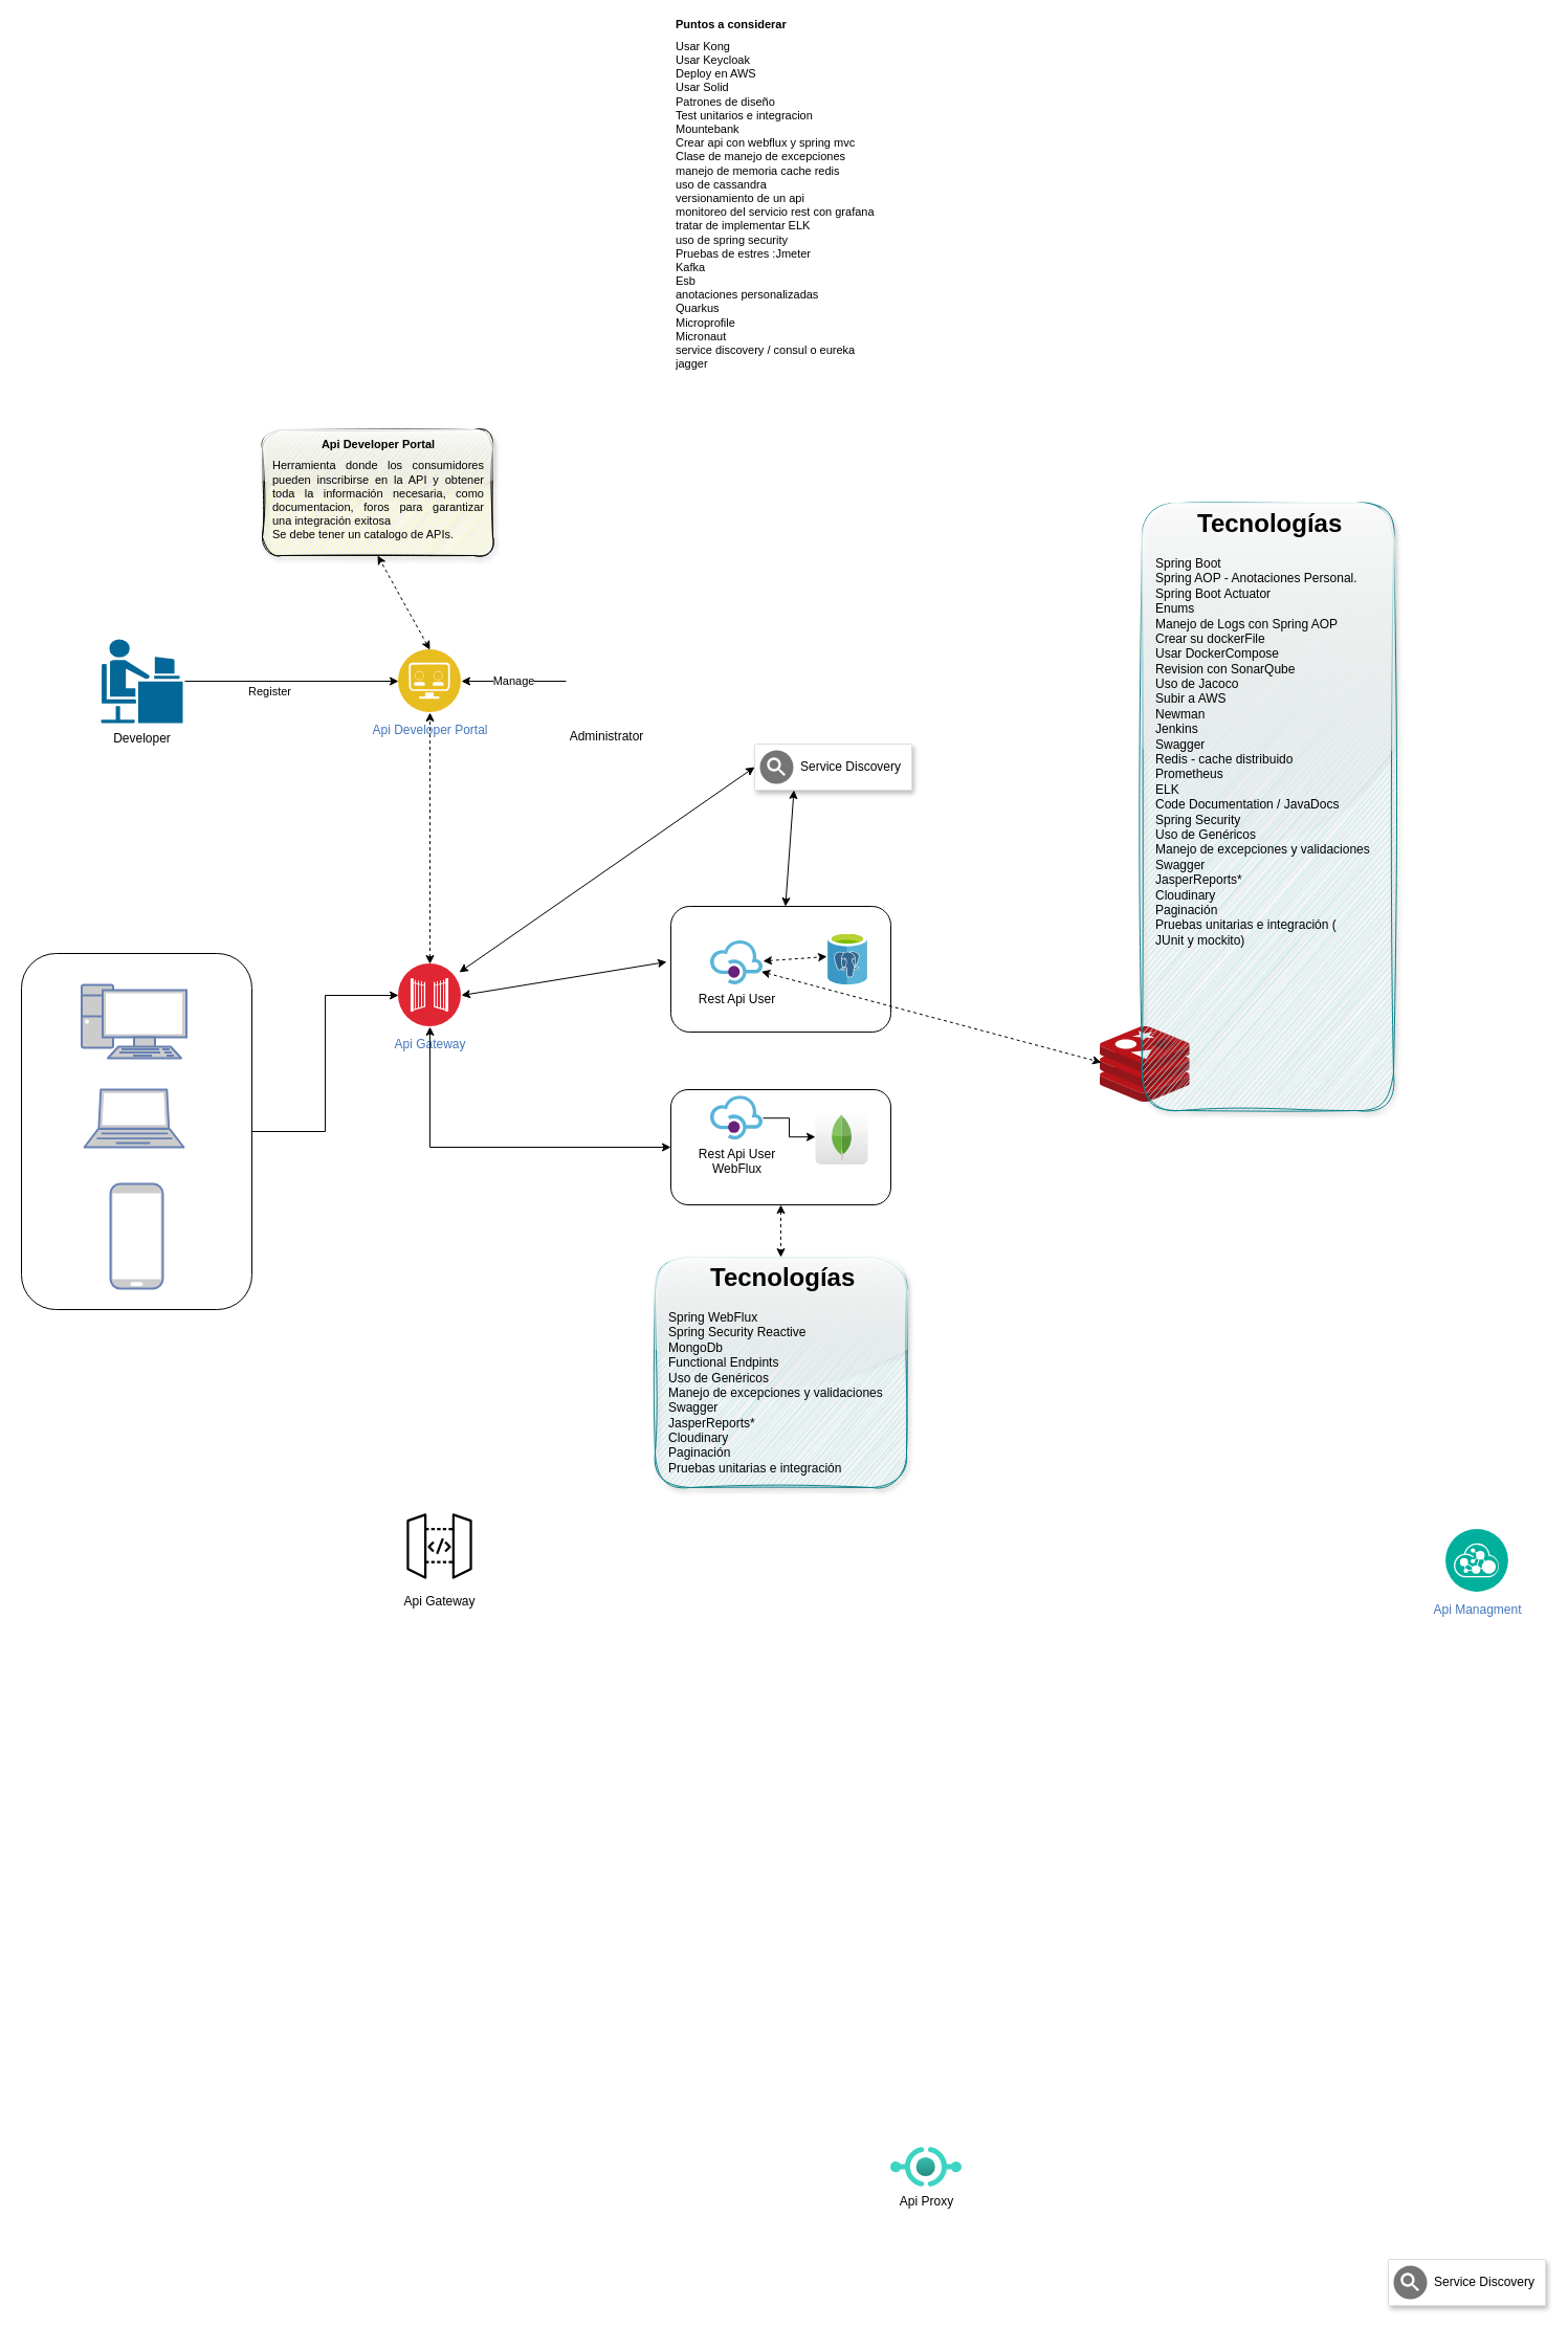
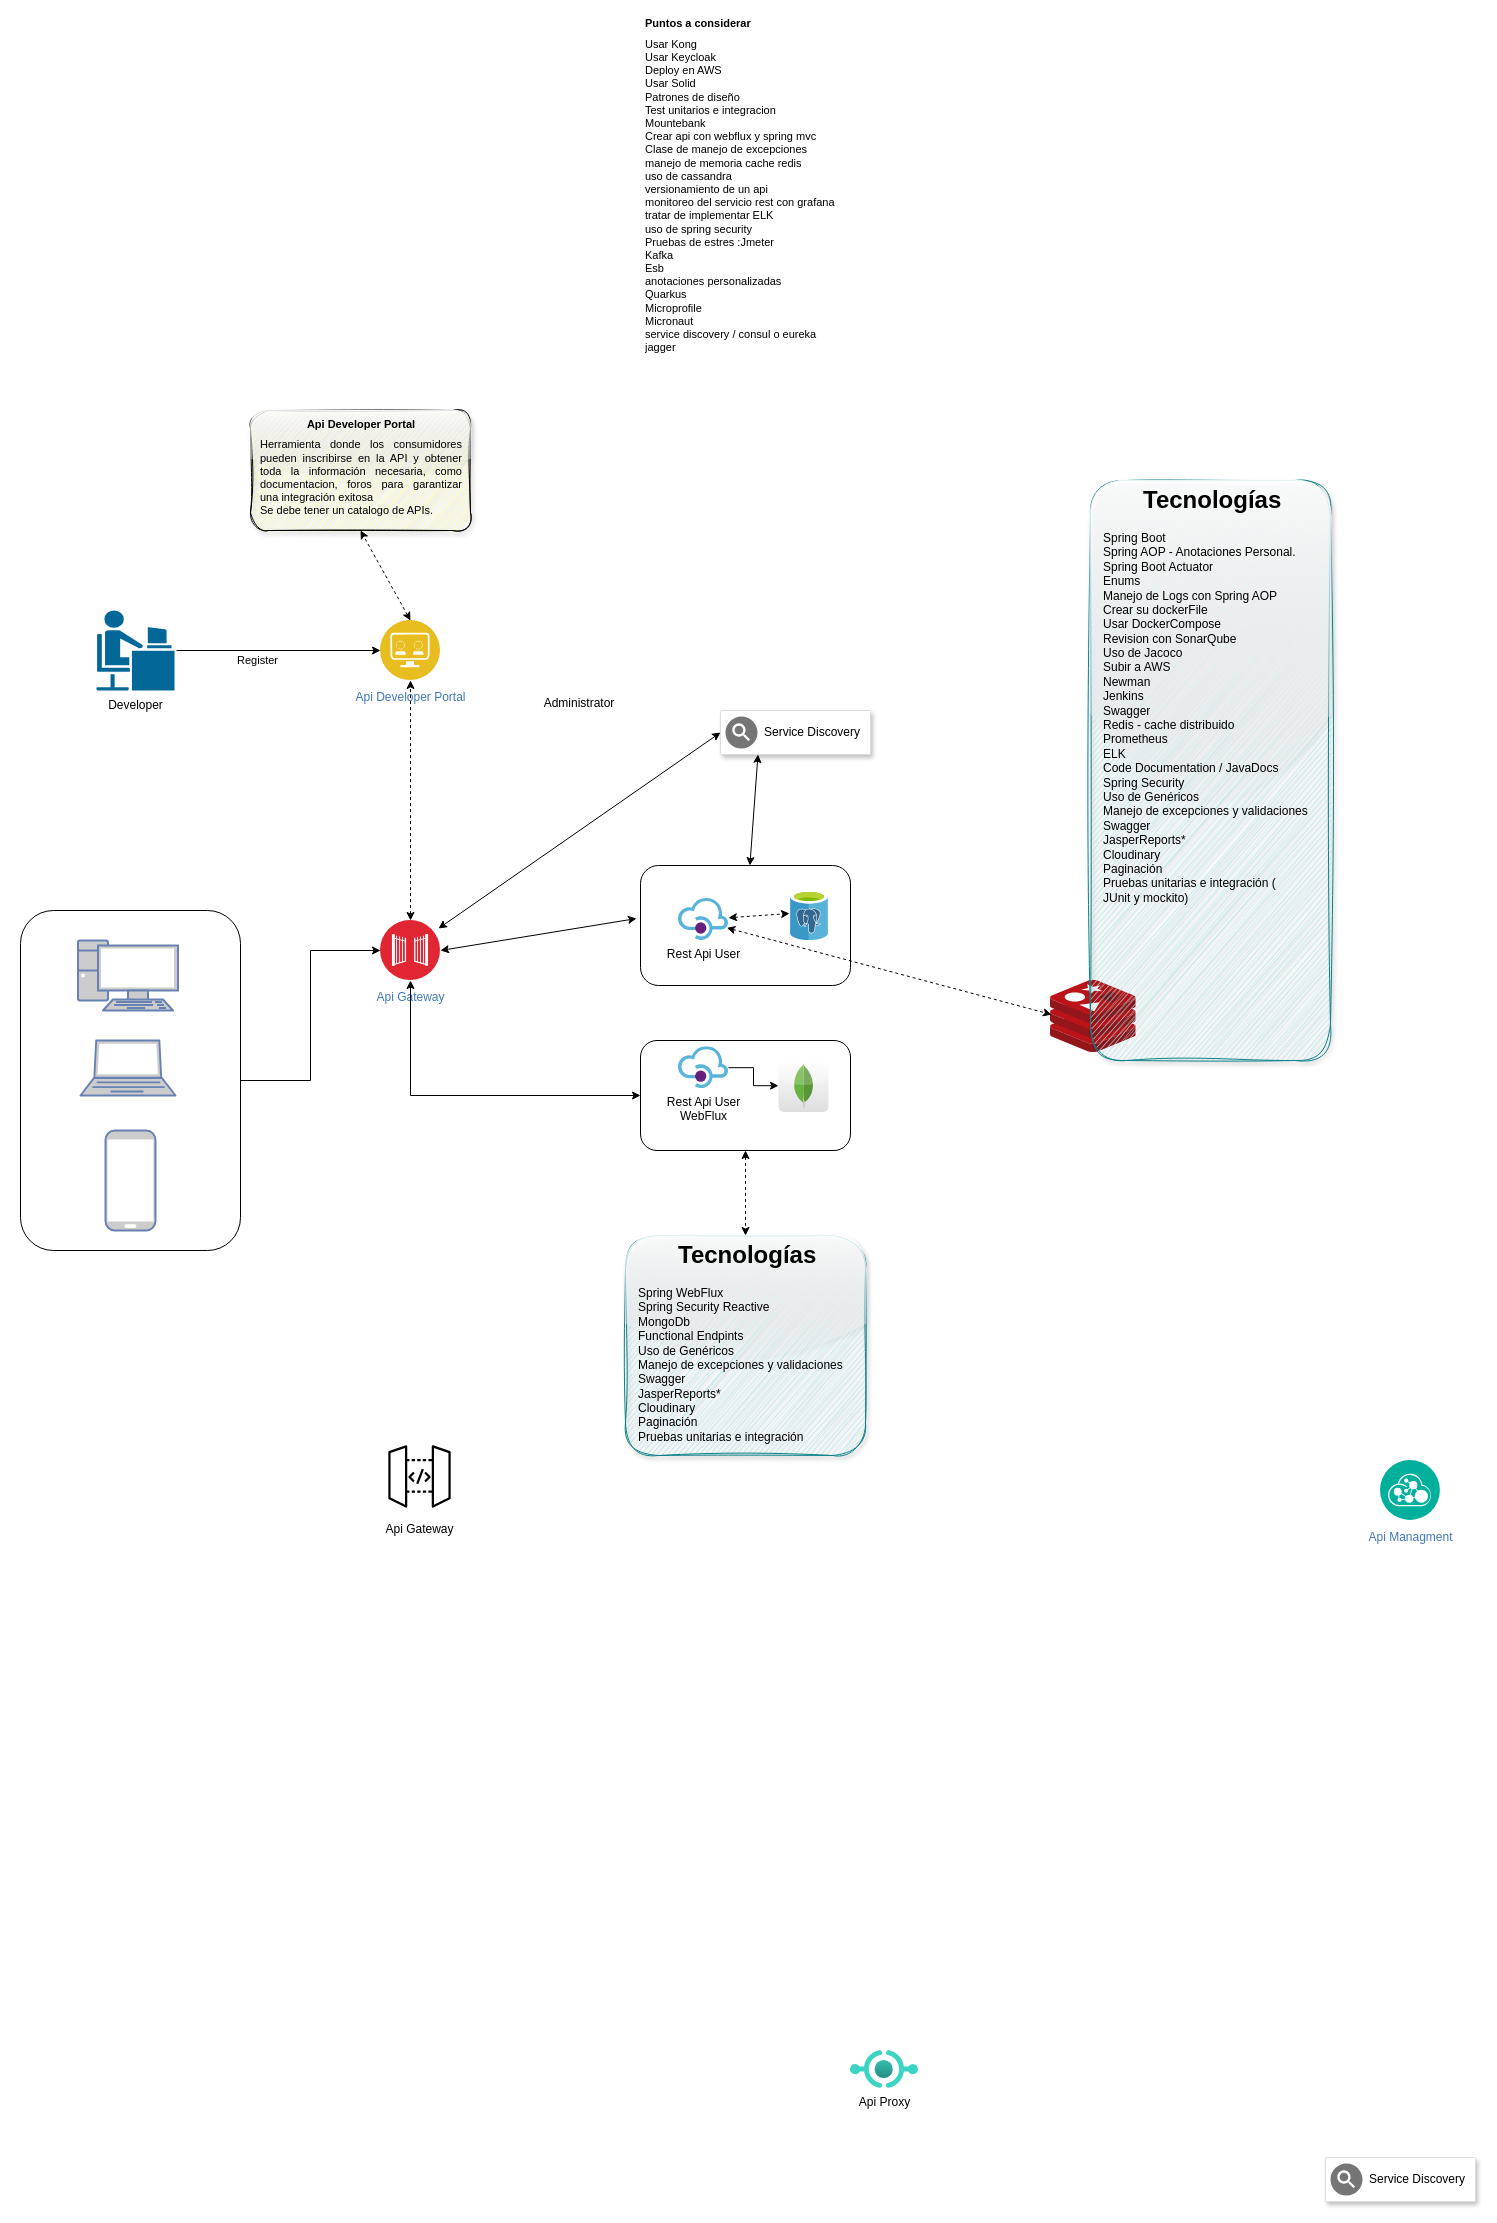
- <mxCell id="27" value="Manage" style="edgeStyle=orthogonalEdgeStyle;rounded=0;orthogonalLoop=1;jettySize=auto;html=1;" parent="1" source="28" target="7" edge="1"><mxGeometry relative="1" as="geometry" /></mxCell>
- <mxCell id="17" value="&lt;h1&gt;&amp;nbsp; &amp;nbsp; &amp;nbsp; Tecnologías&lt;/h1&gt;&lt;div&gt;Spring WebFlux&lt;/div&gt;&lt;div&gt;Spring Security Reactive&lt;/div&gt;&lt;div&gt;MongoDb&lt;/div&gt;&lt;div&gt;Functional Endpints&lt;/div&gt;&lt;div&gt;Uso de Genéricos&amp;nbsp;&lt;/div&gt;&lt;div&gt;Manejo de excepciones y validaciones&lt;/div&gt;&lt;div&gt;Swagger&lt;/div&gt;&lt;div&gt;JasperReports*&lt;/div&gt;&lt;div&gt;Cloudinary&amp;nbsp;&lt;/div&gt;&lt;div&gt;Paginación&lt;/div&gt;&lt;div&gt;Pruebas unitarias e integración&amp;nbsp;&lt;/div&gt;&lt;div&gt;&lt;br&gt;&lt;/div&gt;&lt;div&gt;&lt;br&gt;&lt;/div&gt;" style="text;html=1;strokeColor=#0e8088;fillColor=#b0e3e6;spacing=5;spacingTop=-20;whiteSpace=wrap;overflow=hidden;rounded=1;glass=1;shadow=1;sketch=1;curveFitting=1;jiggle=2;labelBackgroundColor=none;labelBorderColor=none;spacingLeft=8;" parent="1" vertex="1"><mxGeometry x="625" y="1200" width="240" height="220" as="geometry" /></mxCell>
+ <mxCell id="17" value="&lt;h1&gt;&amp;nbsp; &amp;nbsp; &amp;nbsp; Tecnologías&lt;/h1&gt;&lt;div&gt;Spring WebFlux&lt;/div&gt;&lt;div&gt;Spring Security Reactive&lt;/div&gt;&lt;div&gt;MongoDb&lt;/div&gt;&lt;div&gt;Functional Endpints&lt;/div&gt;&lt;div&gt;Uso de Genéricos&amp;nbsp;&lt;/div&gt;&lt;div&gt;Manejo de excepciones y validaciones&lt;/div&gt;&lt;div&gt;Swagger&lt;/div&gt;&lt;div&gt;JasperReports*&lt;/div&gt;&lt;div&gt;Cloudinary&amp;nbsp;&lt;/div&gt;&lt;div&gt;Paginación&lt;/div&gt;&lt;div&gt;Pruebas unitarias e integración&amp;nbsp;&lt;/div&gt;&lt;div&gt;&lt;br&gt;&lt;/div&gt;&lt;div&gt;&lt;br&gt;&lt;/div&gt;" style="text;html=1;strokeColor=#0e8088;fillColor=#b0e3e6;spacing=5;spacingTop=-20;whiteSpace=wrap;overflow=hidden;rounded=1;glass=1;shadow=1;sketch=1;curveFitting=1;jiggle=2;labelBackgroundColor=none;labelBorderColor=none;spacingLeft=8;" parent="1" vertex="1"><mxGeometry x="625" y="1235" width="240" height="220" as="geometry" /></mxCell>
